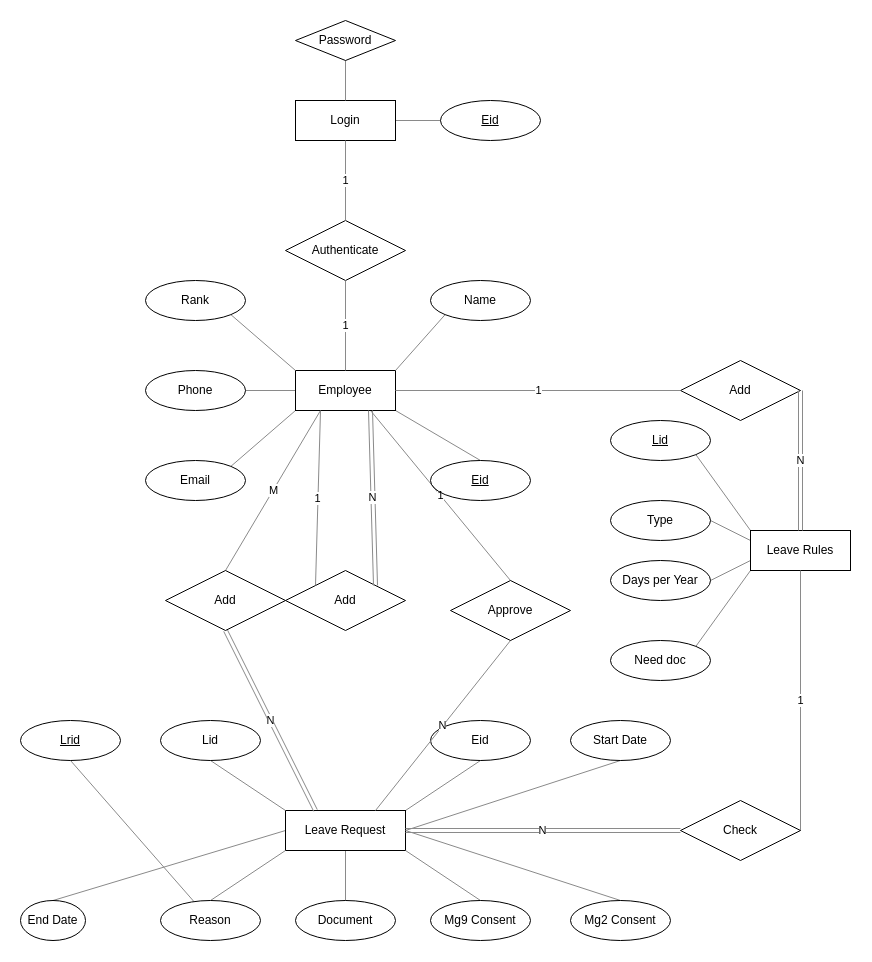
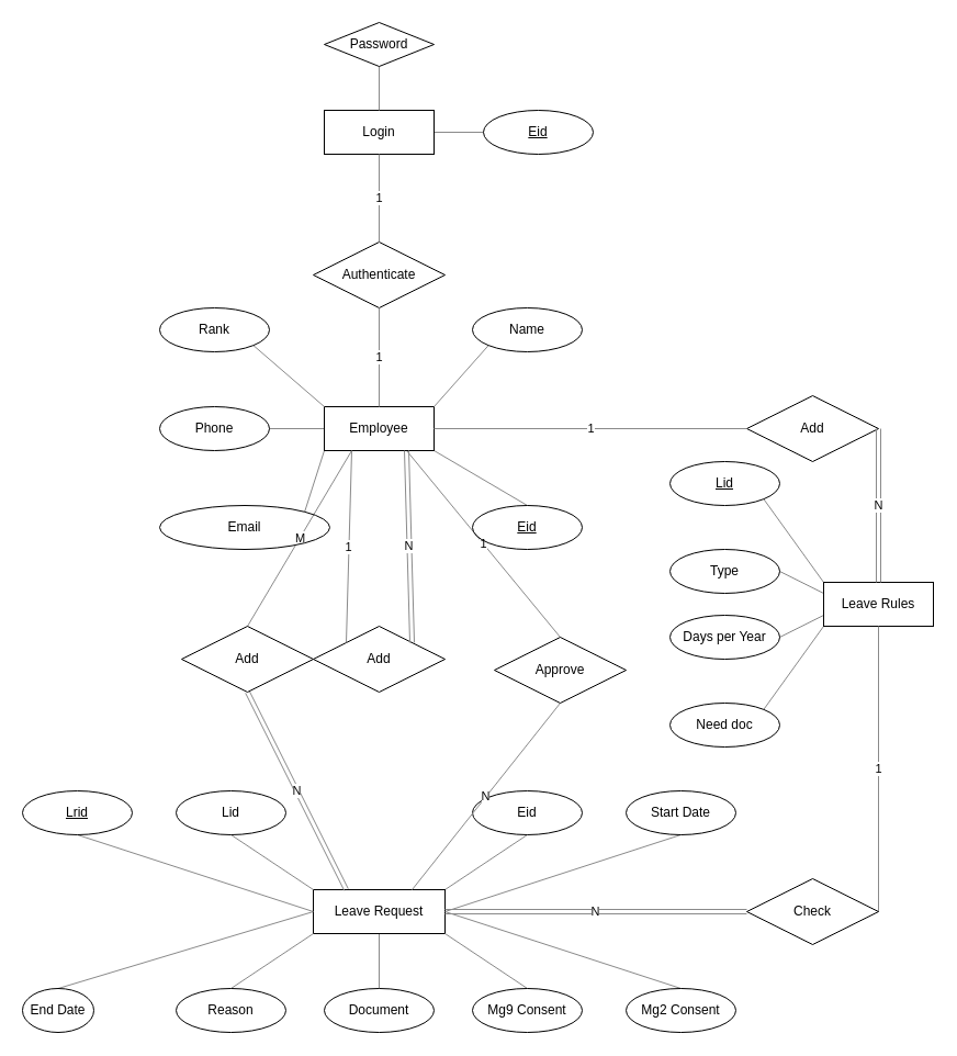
- <mxCell id="31" value="Email" style="ellipse;whiteSpace=wrap;html=1;align=center;fillColor=none;" parent="1" vertex="1"><mxGeometry x="145" y="460" width="100" height="40" as="geometry" /></mxCell>
+ <mxCell id="31" value="Email" style="ellipse;whiteSpace=wrap;html=1;align=center;fillColor=none;" parent="1" vertex="1"><mxGeometry x="145" y="460" width="155" height="40" as="geometry" /></mxCell>
- <mxCell id="40" style="edgeStyle=none;html=1;exitX=0.5;exitY=1;exitDx=0;exitDy=0;endArrow=none;endFill=0;strokeColor=#8A8A8A;" parent="1" source="41" target="51" edge="1"><mxGeometry relative="1" as="geometry" /></mxCell>
+ <mxCell id="40" style="edgeStyle=none;html=1;exitX=0.5;exitY=1;exitDx=0;exitDy=0;entryX=0;entryY=0.5;entryDx=0;entryDy=0;endArrow=none;endFill=0;strokeColor=#8A8A8A;" parent="1" source="41" target="17" edge="1"><mxGeometry relative="1" as="geometry" /></mxCell>
